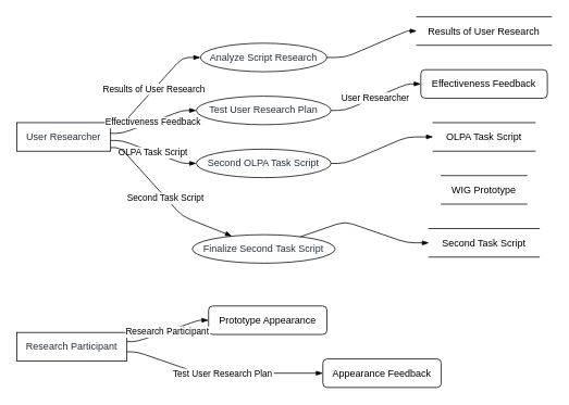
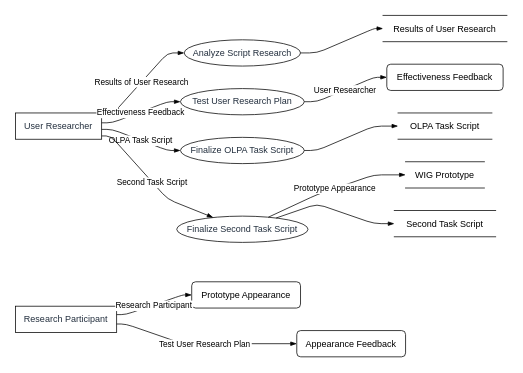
- <mxCell id="7" value="Second OLPA Task Script" style="shape=ellipse;perimeter=ellipsePerimeter;whiteSpace=wrap;html=1;fillColor=#ffffff;strokeColor=#000000;align=center;verticalAlign=middle;fontColor=#232F3E;" vertex="1" parent="1"><mxGeometry x="240" y="182.5" width="165" height="35" as="geometry" /></mxCell>
+ <mxCell id="7" value="Finalize OLPA Task Script" style="shape=ellipse;perimeter=ellipsePerimeter;whiteSpace=wrap;html=1;fillColor=#ffffff;strokeColor=#000000;align=center;verticalAlign=middle;fontColor=#232F3E;" vertex="1" parent="1"><mxGeometry x="240" y="182.5" width="165" height="35" as="geometry" /></mxCell>
+ <mxCell id="21" value="Prototype Appearance" style="endArrow=blockThin;endFill=1;fontSize=11;orthogonal=1;noEdgeStyle=1;" edge="1" parent="1" source="8" target="10"><mxGeometry relative="1" as="geometry"><Array as="points"><mxPoint x="422" y="258.75" /><mxPoint x="498" y="232.5" /></Array></mxGeometry></mxCell>
